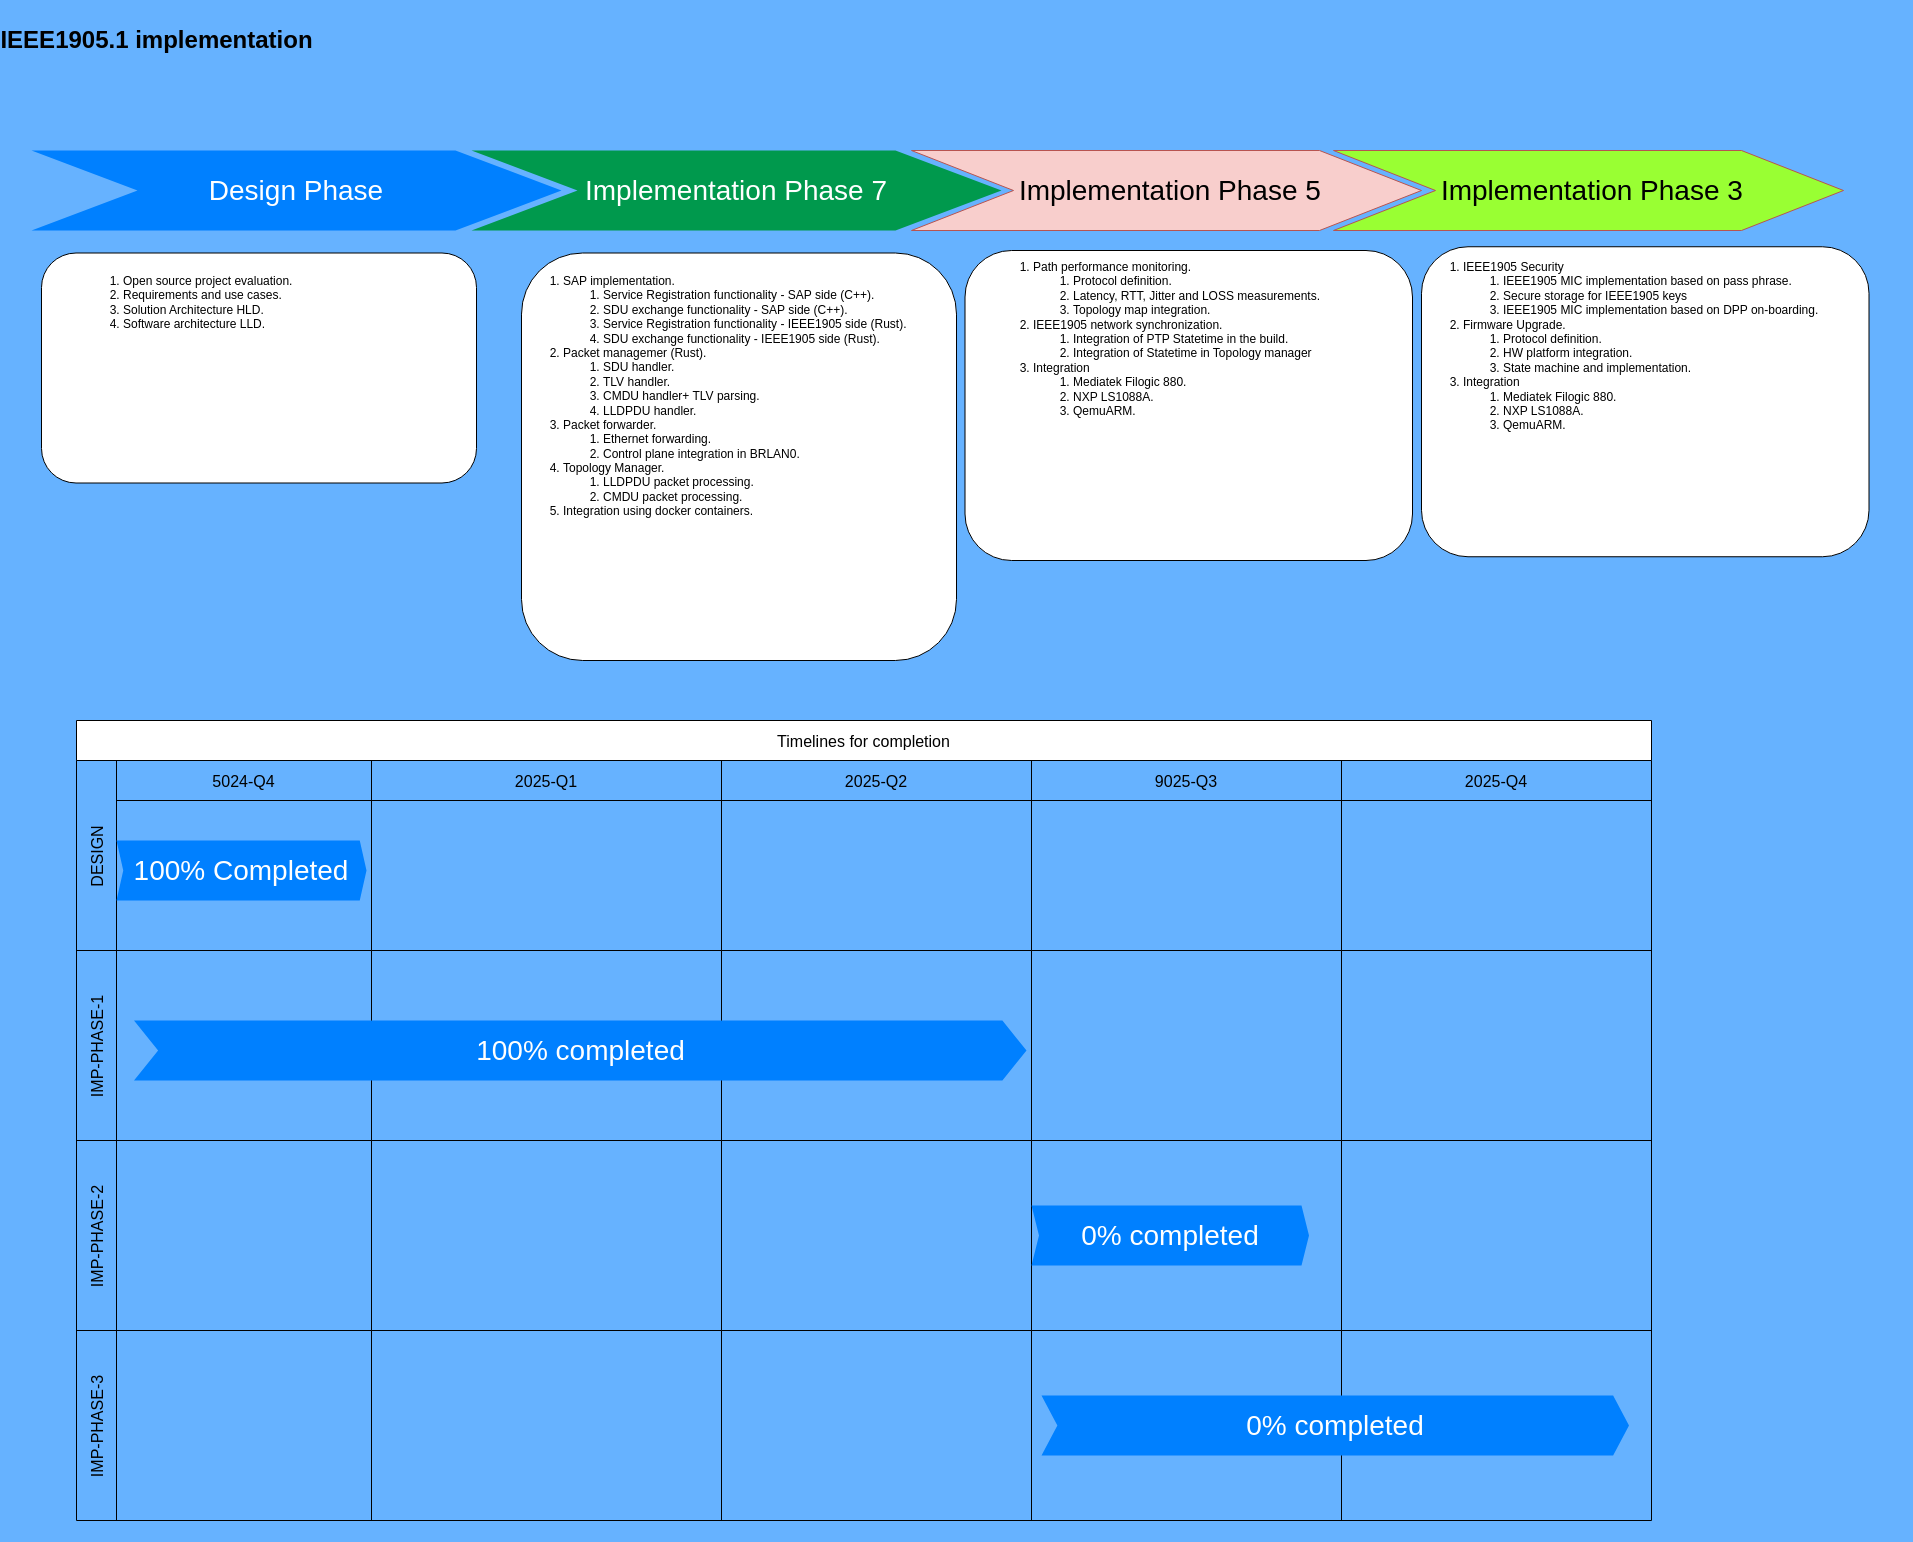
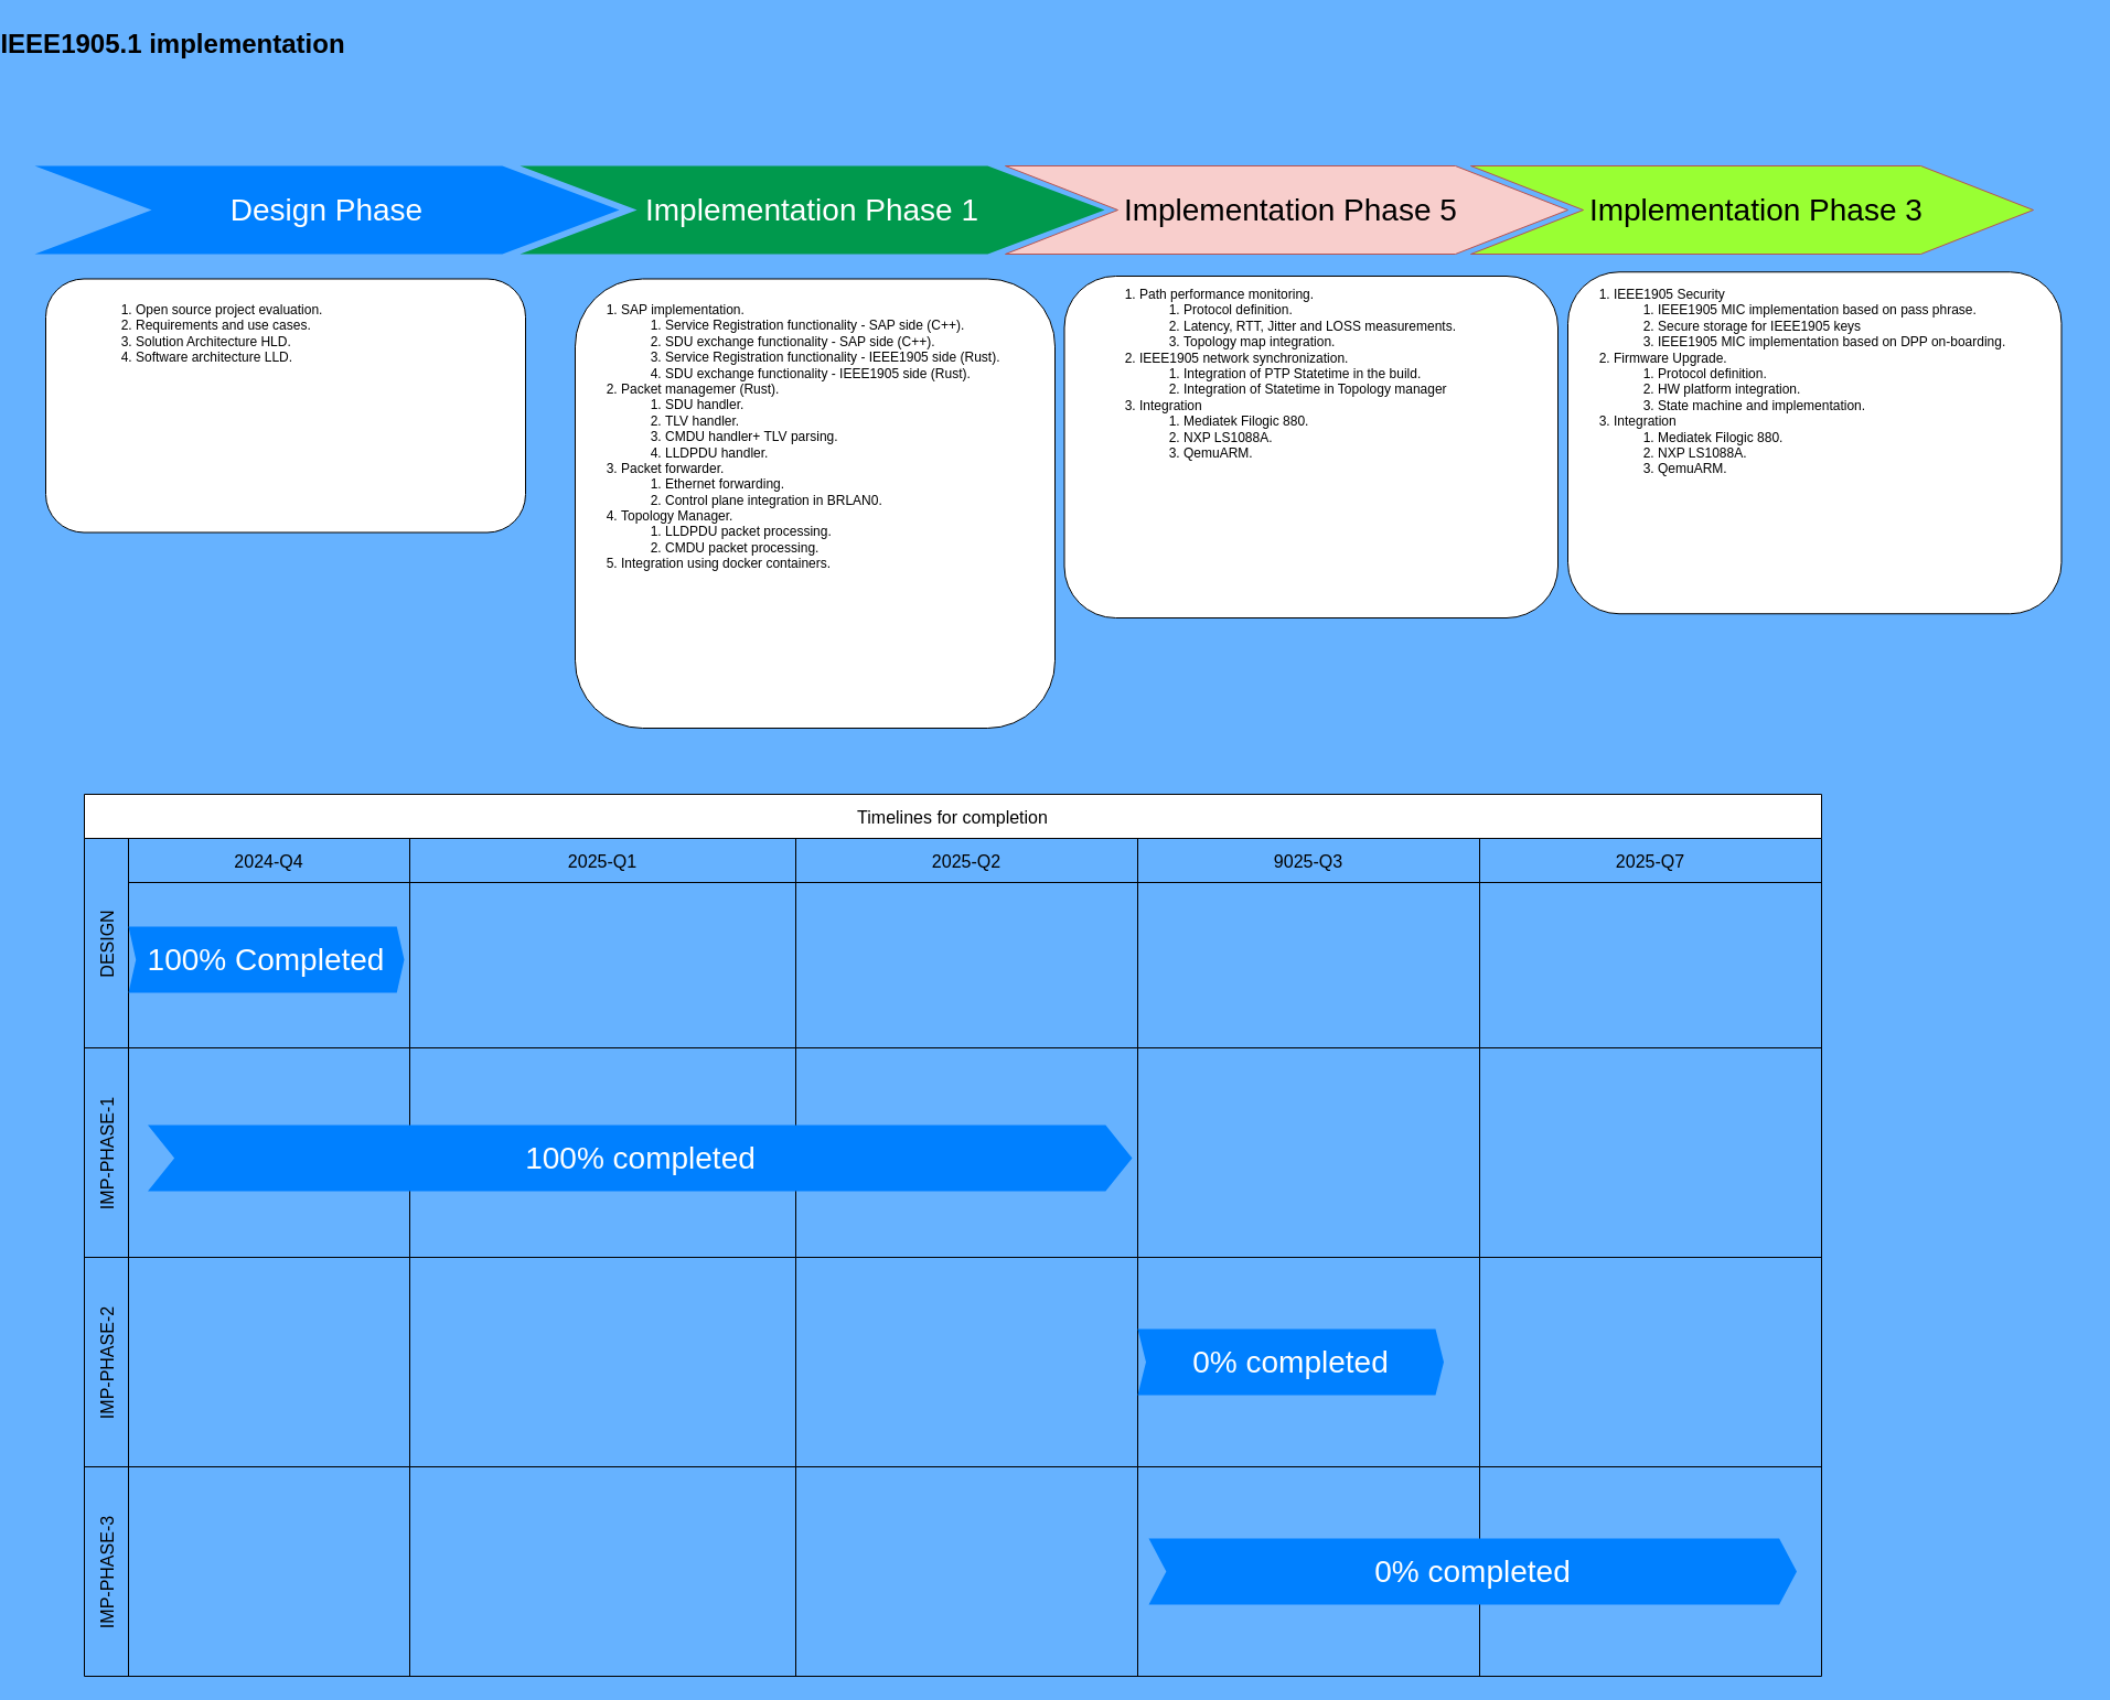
- <mxCell id="5" value="&lt;div&gt;Implementation Phase 7&lt;/div&gt;" style="shape=step;whiteSpace=wrap;html=1;fontSize=28;fillColor=#00994D;fontColor=#FFFFFF;strokeColor=none;" parent="1" vertex="1"><mxGeometry x="460" y="150" width="530" height="80" as="geometry" /></mxCell>
+ <mxCell id="5" value="&lt;div&gt;Implementation Phase 1&lt;/div&gt;" style="shape=step;whiteSpace=wrap;html=1;fontSize=28;fillColor=#00994D;fontColor=#FFFFFF;strokeColor=none;" parent="1" vertex="1"><mxGeometry x="460" y="150" width="530" height="80" as="geometry" /></mxCell>
- <mxCell id="14" value="5024-Q4" style="swimlane;swimlaneHead=0;swimlaneBody=0;fontStyle=0;strokeColor=inherit;connectable=0;fillColor=none;startSize=40;collapsible=0;recursiveResize=0;expand=0;fontSize=16;" parent="13" vertex="1"><mxGeometry x="40" width="255" height="190" as="geometry"><mxRectangle width="255" height="190" as="alternateBounds" /></mxGeometry></mxCell>
+ <mxCell id="14" value="2024-Q4" style="swimlane;swimlaneHead=0;swimlaneBody=0;fontStyle=0;strokeColor=inherit;connectable=0;fillColor=none;startSize=40;collapsible=0;recursiveResize=0;expand=0;fontSize=16;" parent="13" vertex="1"><mxGeometry x="40" width="255" height="190" as="geometry"><mxRectangle width="255" height="190" as="alternateBounds" /></mxGeometry></mxCell>
- <mxCell id="19" value="2025-Q4" style="swimlane;swimlaneHead=0;swimlaneBody=0;fontStyle=0;strokeColor=inherit;connectable=0;fillColor=none;startSize=40;collapsible=0;recursiveResize=0;expand=0;fontSize=16;" parent="13" vertex="1"><mxGeometry x="1265" width="310" height="190" as="geometry"><mxRectangle width="310" height="190" as="alternateBounds" /></mxGeometry></mxCell>
+ <mxCell id="19" value="2025-Q7" style="swimlane;swimlaneHead=0;swimlaneBody=0;fontStyle=0;strokeColor=inherit;connectable=0;fillColor=none;startSize=40;collapsible=0;recursiveResize=0;expand=0;fontSize=16;" parent="13" vertex="1"><mxGeometry x="1265" width="310" height="190" as="geometry"><mxRectangle width="310" height="190" as="alternateBounds" /></mxGeometry></mxCell>
